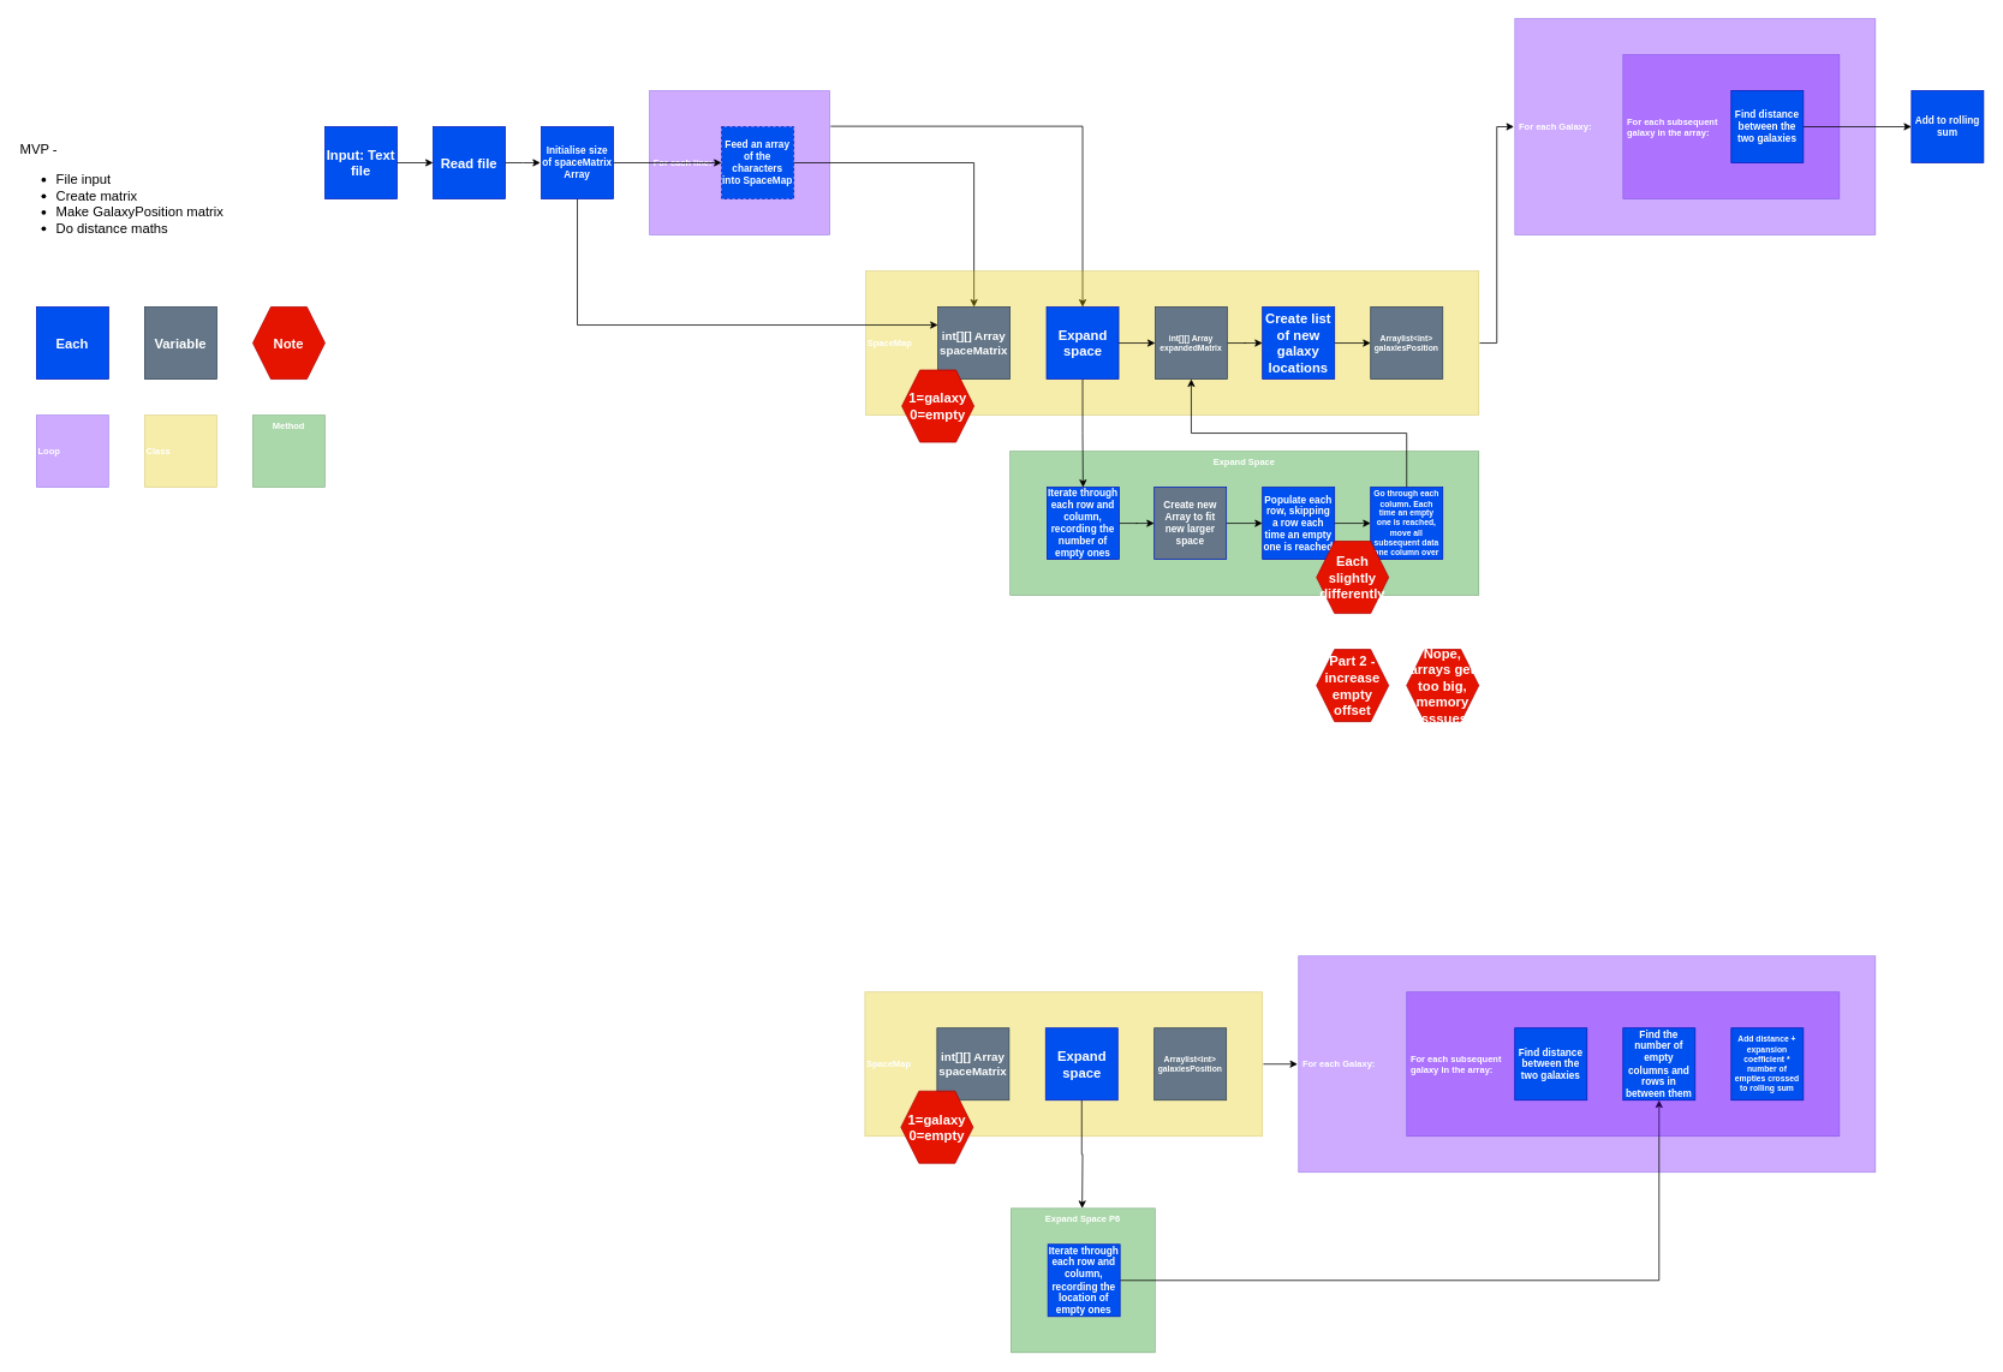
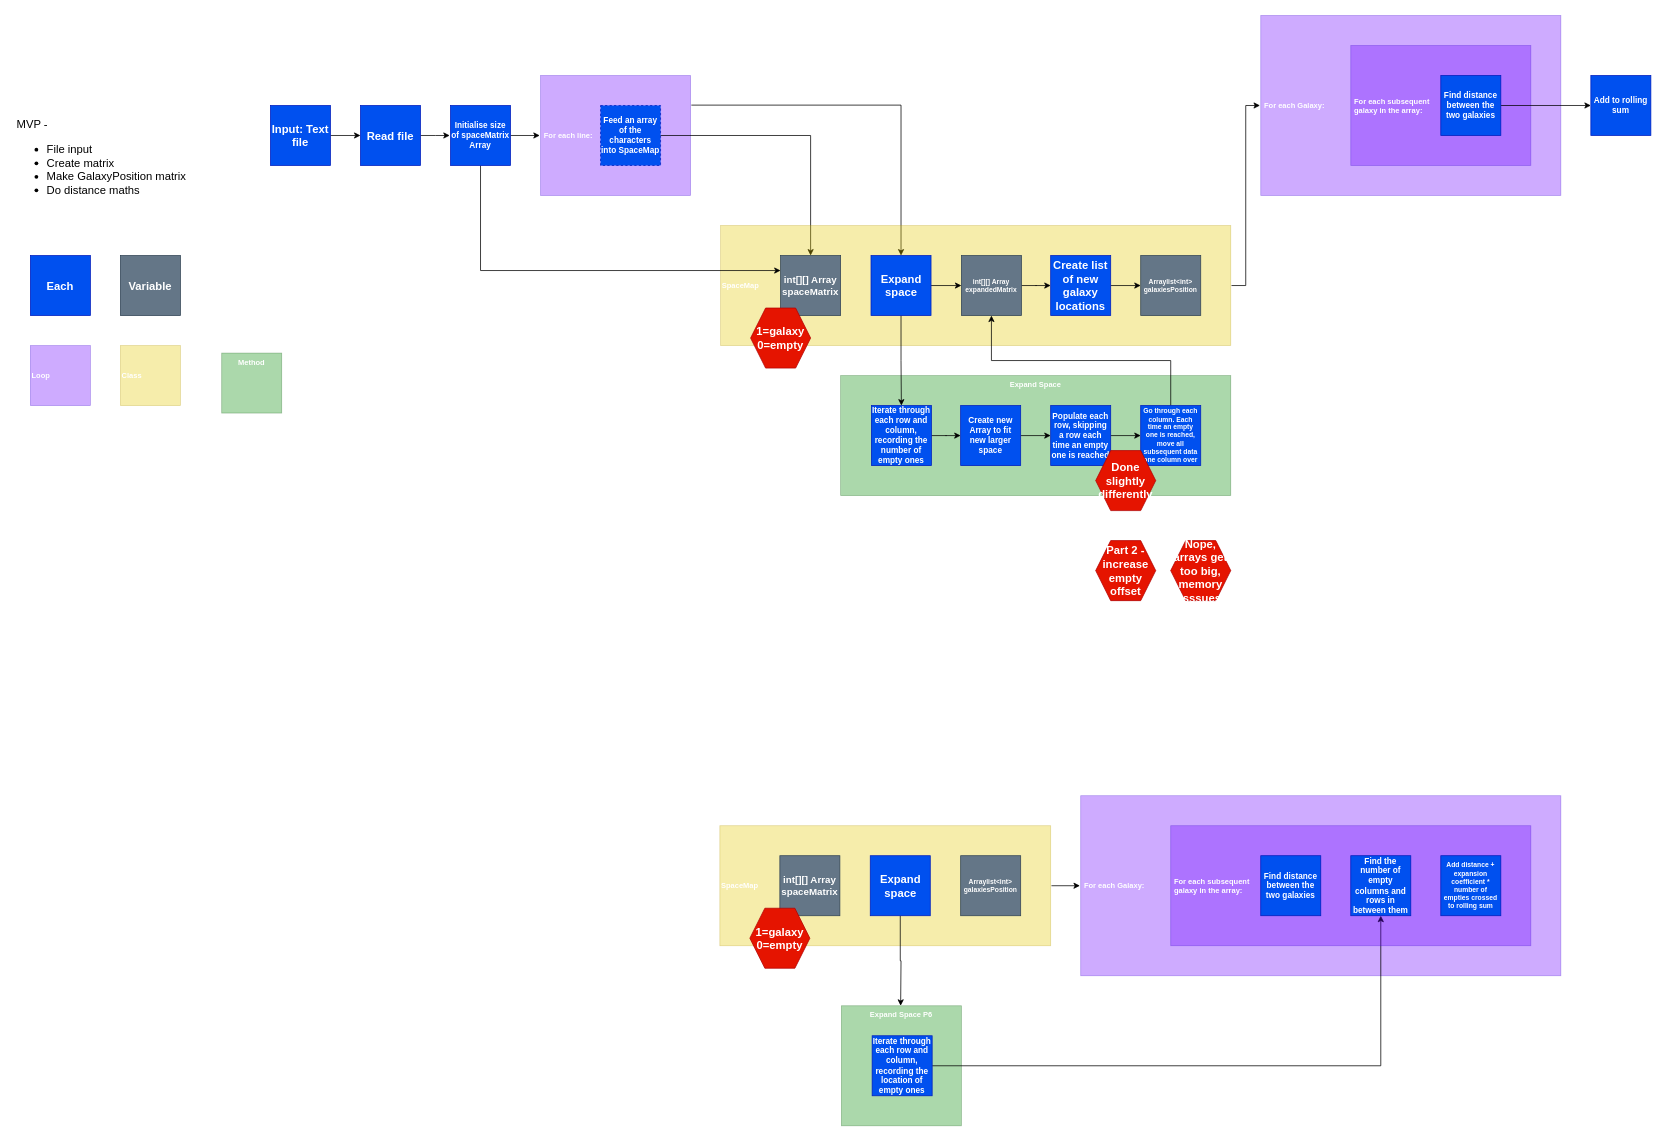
- <mxCell id="35" style="edgeStyle=orthogonalEdgeStyle;rounded=0;orthogonalLoop=1;jettySize=auto;html=1;exitX=1;exitY=0.5;exitDx=0;exitDy=0;" edge="1" parent="1" source="37" target="19"><mxGeometry relative="1" as="geometry" /></mxCell>
+ <mxCell id="35" style="edgeStyle=orthogonalEdgeStyle;rounded=0;orthogonalLoop=1;jettySize=auto;html=1;exitX=1;exitY=0.5;exitDx=0;exitDy=0;entryX=0;entryY=0.5;entryDx=0;entryDy=0;" edge="1" parent="1" source="37" target="17"><mxGeometry relative="1" as="geometry" /></mxCell>
- <mxCell id="11" value="Note" style="shape=hexagon;perimeter=hexagonPerimeter2;whiteSpace=wrap;html=1;fixedSize=1;fillColor=#e51400;fontColor=#ffffff;strokeColor=#B20000;fontStyle=1;fontSize=15;" parent="1" vertex="1"><mxGeometry x="280" y="340" width="80" height="80" as="geometry" /></mxCell>
- <mxCell id="5" value="Method" style="rounded=0;whiteSpace=wrap;html=1;fillColor=#008a00;fontColor=#ffffff;strokeColor=#005700;fontSize=10;fontStyle=1;align=center;opacity=33;perimeterSpacing=1;strokeWidth=1;verticalAlign=top;" vertex="1" parent="1"><mxGeometry x="280" y="460" width="80" height="80" as="geometry" /></mxCell>
+ <mxCell id="5" value="Method" style="rounded=0;whiteSpace=wrap;html=1;fillColor=#008a00;fontColor=#ffffff;strokeColor=#005700;fontSize=10;fontStyle=1;align=center;opacity=33;perimeterSpacing=1;strokeWidth=1;verticalAlign=top;" vertex="1" parent="1"><mxGeometry x="295" y="470" width="80" height="80" as="geometry" /></mxCell>
- <mxCell id="41" value="Create new Array to fit new larger space" style="rounded=0;whiteSpace=wrap;html=1;fillColor=#647687;fontColor=#ffffff;strokeColor=#001DBC;fontSize=11;fontStyle=1;" vertex="1" parent="1"><mxGeometry x="1280" y="540" width="80" height="80" as="geometry" /></mxCell>
+ <mxCell id="41" value="Create new Array to fit new larger space" style="rounded=0;whiteSpace=wrap;html=1;fillColor=#0050ef;fontColor=#ffffff;strokeColor=#001DBC;fontSize=11;fontStyle=1" vertex="1" parent="1"><mxGeometry x="1280" y="540" width="80" height="80" as="geometry" /></mxCell>
- <mxCell id="47" value="Each slightly differently" style="shape=hexagon;perimeter=hexagonPerimeter2;whiteSpace=wrap;html=1;fixedSize=1;fillColor=#e51400;fontColor=#ffffff;strokeColor=#B20000;fontStyle=1;fontSize=15;" vertex="1" parent="1"><mxGeometry x="1460" y="600" width="80" height="80" as="geometry" /></mxCell>
+ <mxCell id="47" value="Done slightly differently" style="shape=hexagon;perimeter=hexagonPerimeter2;whiteSpace=wrap;html=1;fixedSize=1;fillColor=#e51400;fontColor=#ffffff;strokeColor=#B20000;fontStyle=1;fontSize=15;" vertex="1" parent="1"><mxGeometry x="1460" y="600" width="80" height="80" as="geometry" /></mxCell>
